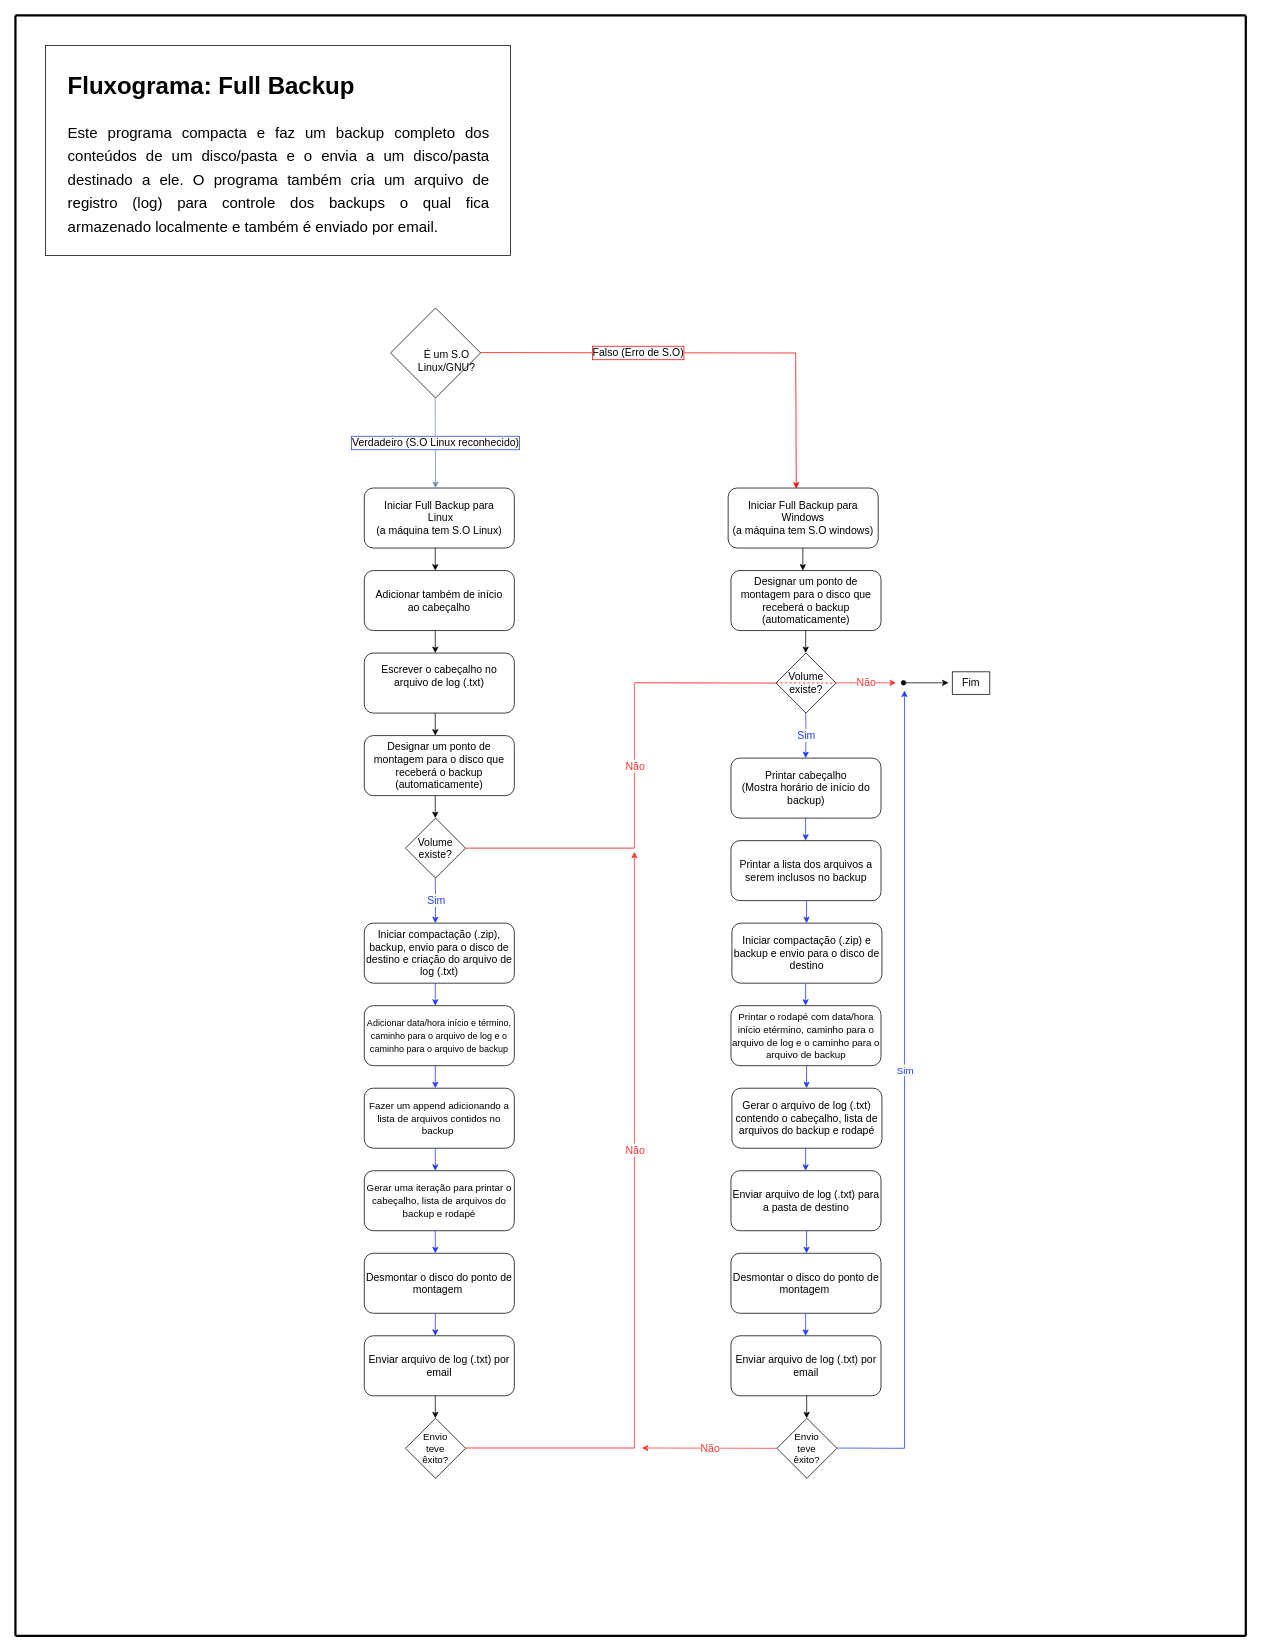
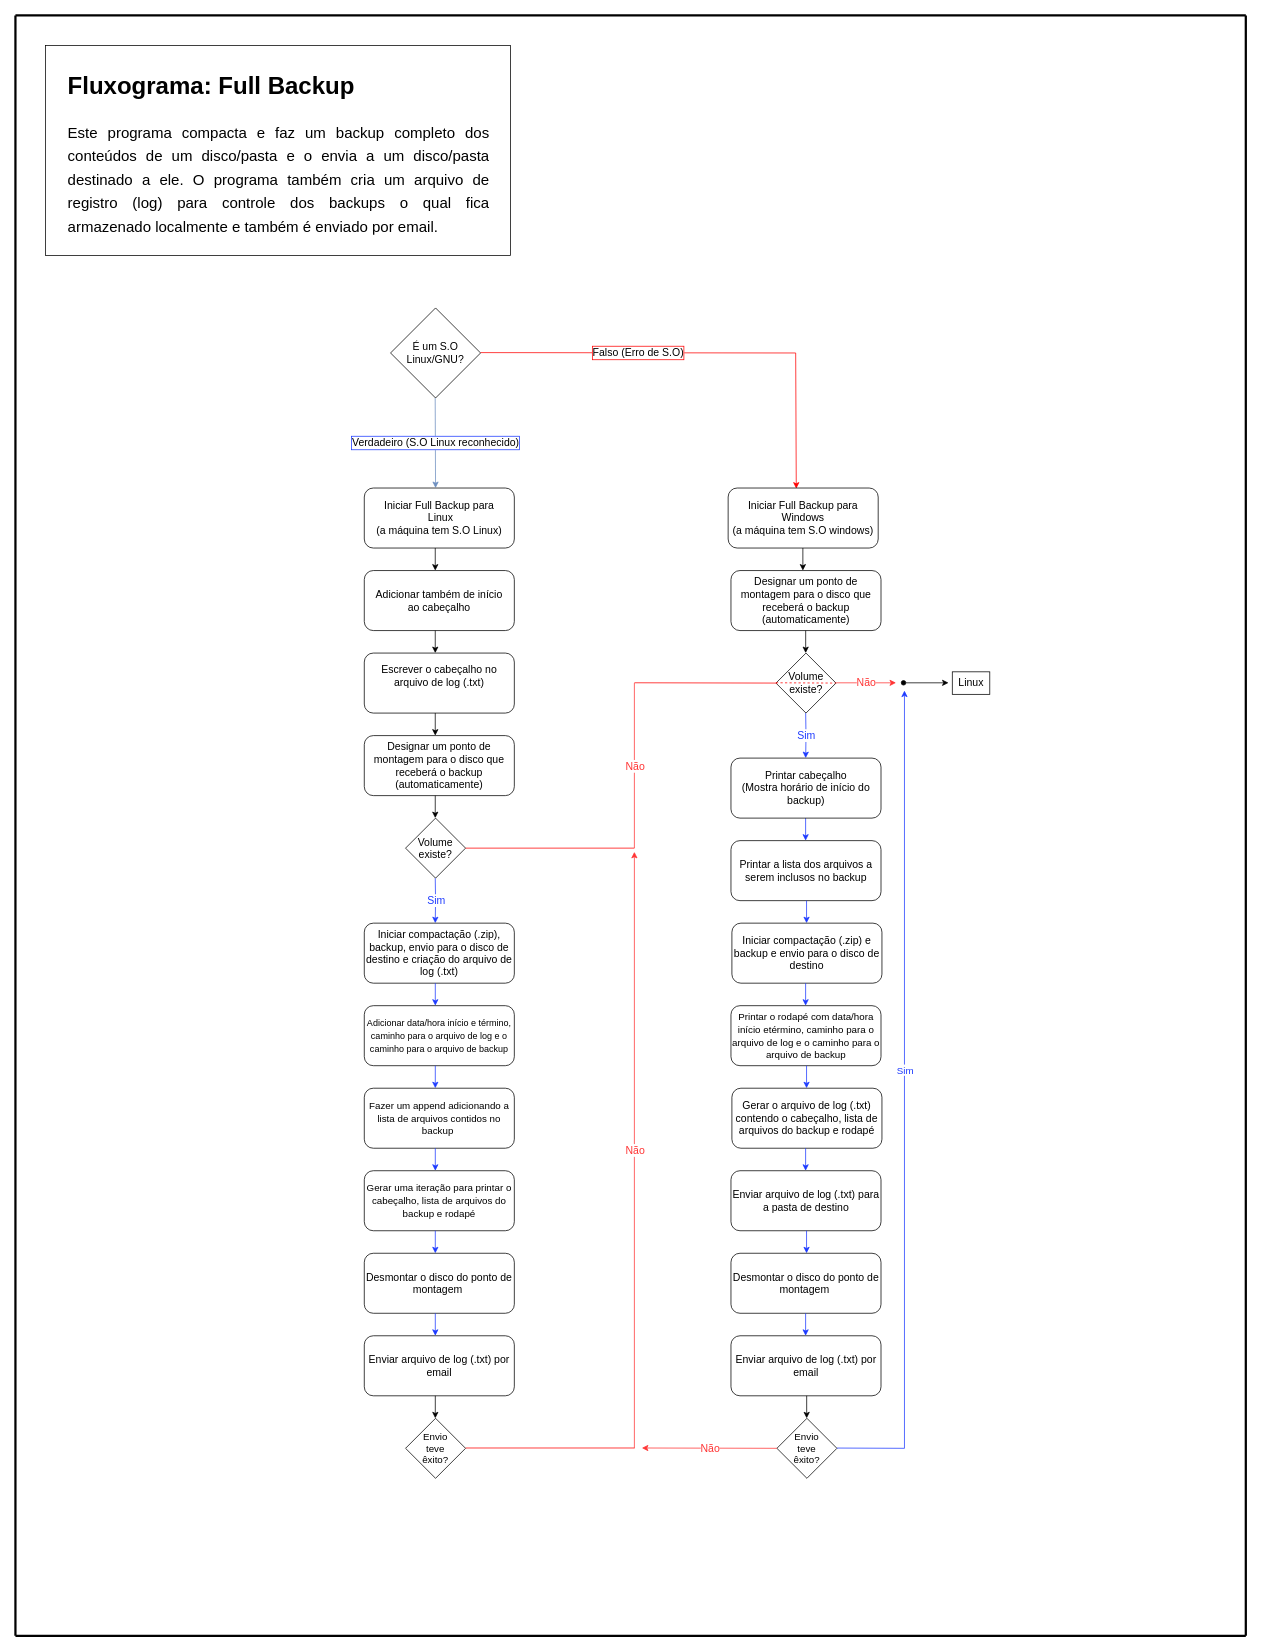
- <mxCell id="3" value="É um S.O Linux/GNU?" style="text;html=1;strokeColor=none;fillColor=none;align=center;verticalAlign=middle;whiteSpace=wrap;rounded=0;fontSize=14;" vertex="1" parent="1"><mxGeometry x="565" y="465" width="60" height="30" as="geometry" /></mxCell>
+ <mxCell id="3" value="É um S.O Linux/GNU?" style="text;html=1;strokeColor=none;fillColor=none;align=center;verticalAlign=middle;whiteSpace=wrap;rounded=0;fontSize=14;" vertex="1" parent="1"><mxGeometry x="550" y="455" width="60" height="30" as="geometry" /></mxCell>
- <mxCell id="17" value="Fim" style="text;html=1;strokeColor=none;fillColor=none;align=center;verticalAlign=middle;whiteSpace=wrap;rounded=0;labelBorderColor=none;fontSize=14;fontColor=#000000;" vertex="1" parent="1"><mxGeometry x="1263.75" y="895" width="60" height="30" as="geometry" /></mxCell>
+ <mxCell id="17" value="Linux" style="text;html=1;strokeColor=none;fillColor=none;align=center;verticalAlign=middle;whiteSpace=wrap;rounded=0;labelBorderColor=none;fontSize=14;fontColor=#000000;" vertex="1" parent="1"><mxGeometry x="1263.75" y="895" width="60" height="30" as="geometry" /></mxCell>
